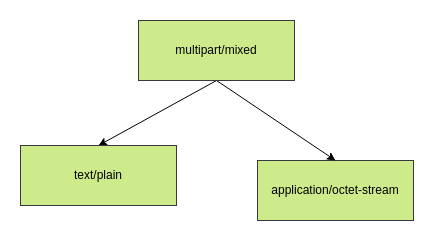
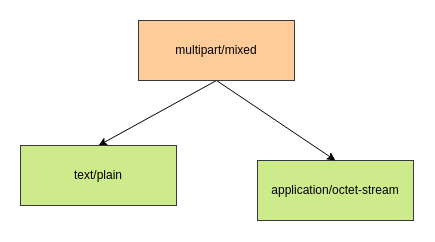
- <mxCell id="5" value="multipart/mixed" style="rounded=0;whiteSpace=wrap;html=1;fillColor=#cdeb8b;strokeColor=#36393d;" parent="1" vertex="1"><mxGeometry x="138" y="20" width="156" height="60" as="geometry" /></mxCell>
+ <mxCell id="5" value="multipart/mixed" style="rounded=0;whiteSpace=wrap;html=1;fillColor=#ffcc99;strokeColor=#36393d;" parent="1" vertex="1"><mxGeometry x="138" y="20" width="156" height="60" as="geometry" /></mxCell>
